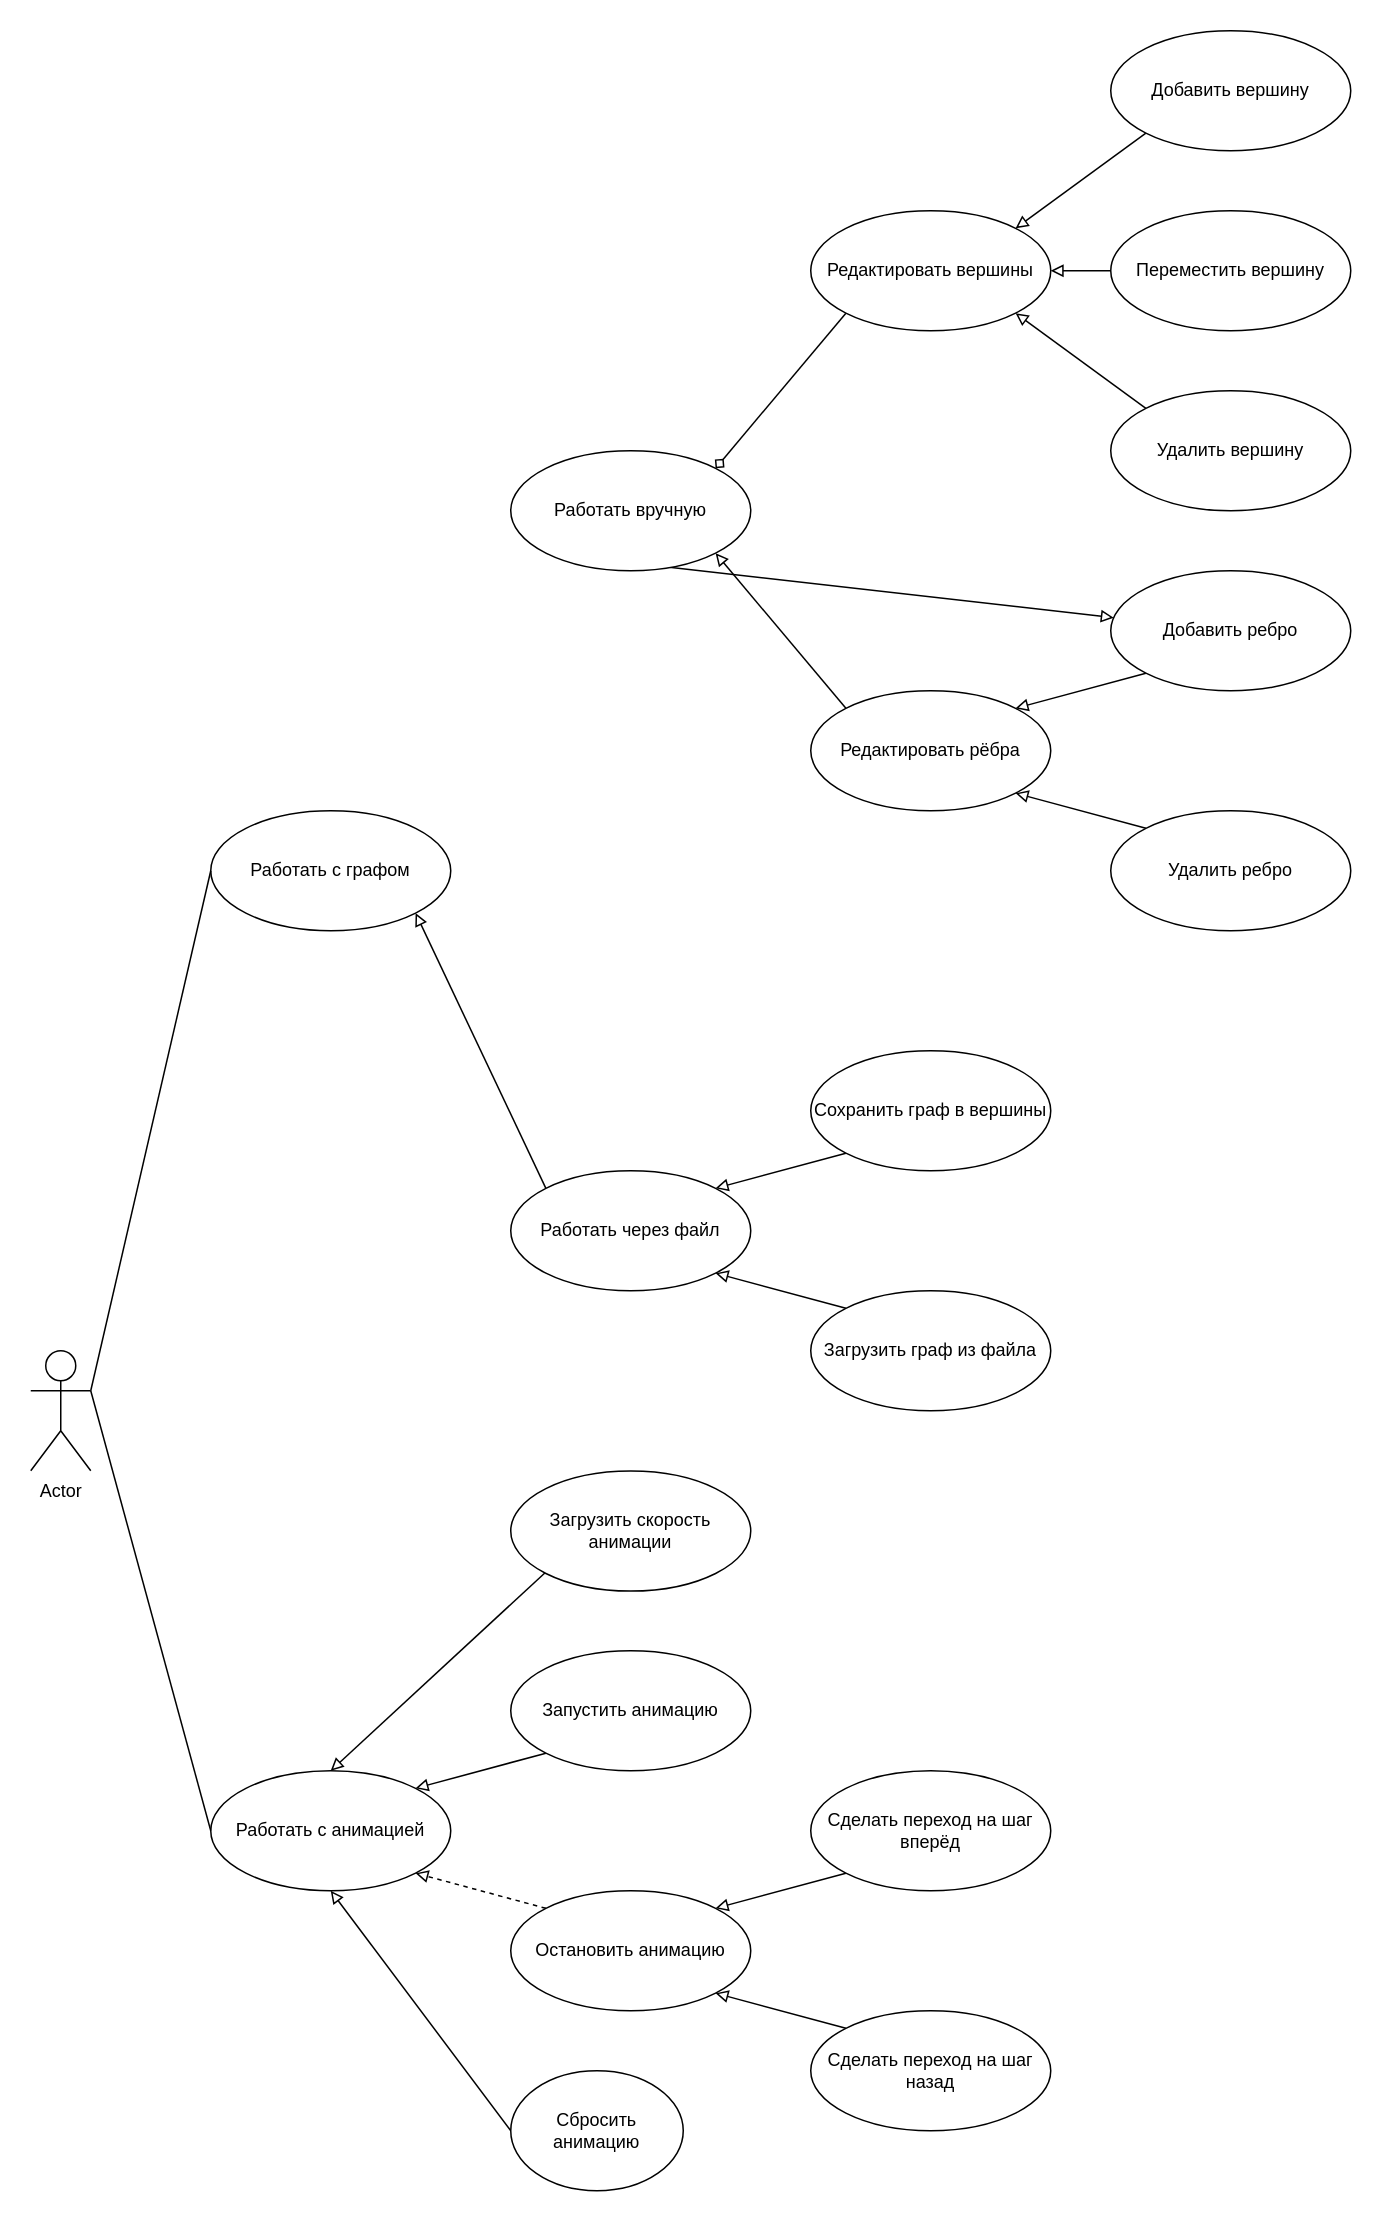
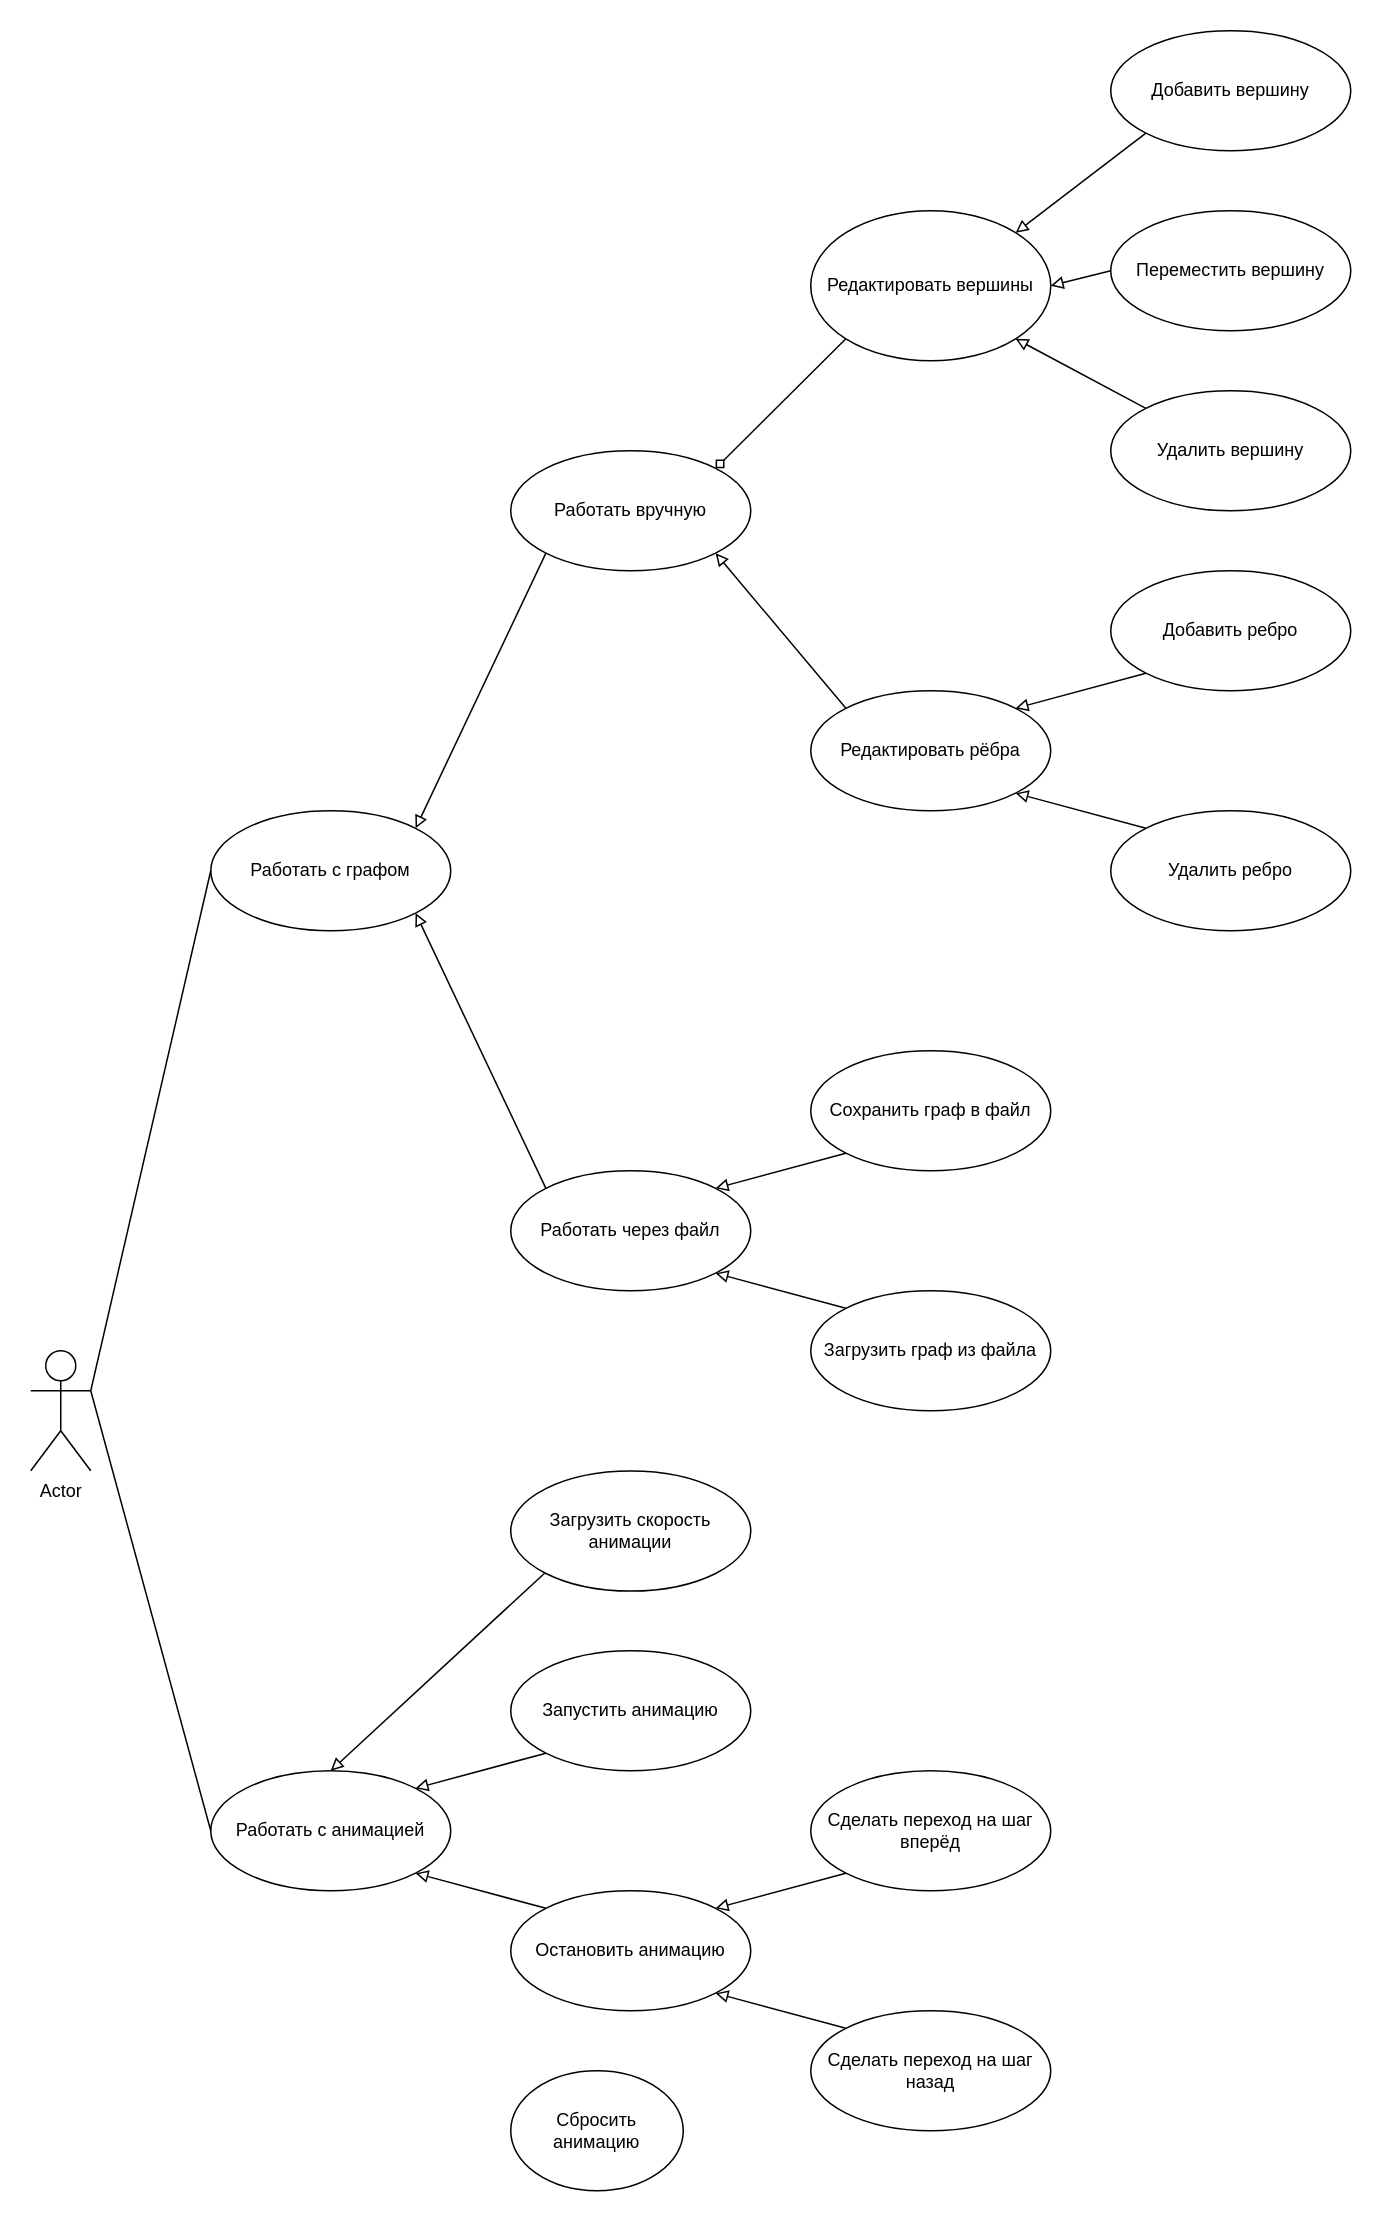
- <mxCell id="35" value="Редактировать вершины" style="ellipse;whiteSpace=wrap;html=1;" vertex="1" parent="1"><mxGeometry x="540" y="140" width="160" height="80" as="geometry" /></mxCell>
+ <mxCell id="35" value="Редактировать вершины" style="ellipse;whiteSpace=wrap;html=1;" vertex="1" parent="1"><mxGeometry x="540" y="140" width="160" height="100" as="geometry" /></mxCell>
- <mxCell id="38" style="edgeStyle=none;rounded=0;orthogonalLoop=1;jettySize=auto;html=1;exitX=0;exitY=1;exitDx=0;exitDy=0;endArrow=block;endFill=0;strokeColor=#000000;" edge="1" parent="1" source="39" target="12"><mxGeometry relative="1" as="geometry" /></mxCell>
+ <mxCell id="38" style="edgeStyle=none;rounded=0;orthogonalLoop=1;jettySize=auto;html=1;exitX=0;exitY=1;exitDx=0;exitDy=0;entryX=1;entryY=0;entryDx=0;entryDy=0;endArrow=block;endFill=0;strokeColor=#000000;" edge="1" parent="1" source="39" target="3"><mxGeometry relative="1" as="geometry" /></mxCell>
- <mxCell id="14" value="Сохранить граф в вершины" style="ellipse;whiteSpace=wrap;html=1;" vertex="1" parent="1"><mxGeometry x="540" y="700" width="160" height="80" as="geometry" /></mxCell>
+ <mxCell id="14" value="Сохранить граф в файл" style="ellipse;whiteSpace=wrap;html=1;" vertex="1" parent="1"><mxGeometry x="540" y="700" width="160" height="80" as="geometry" /></mxCell>
- <mxCell id="25" style="edgeStyle=none;rounded=0;orthogonalLoop=1;jettySize=auto;html=1;exitX=0;exitY=0;exitDx=0;exitDy=0;entryX=1;entryY=1;entryDx=0;entryDy=0;endArrow=block;endFill=0;strokeColor=#000000;dashed=1;" edge="1" parent="1" source="26" target="5"><mxGeometry relative="1" as="geometry" /></mxCell>
+ <mxCell id="25" style="edgeStyle=none;rounded=0;orthogonalLoop=1;jettySize=auto;html=1;exitX=0;exitY=0;exitDx=0;exitDy=0;entryX=1;entryY=1;entryDx=0;entryDy=0;endArrow=block;endFill=0;strokeColor=#000000;" edge="1" parent="1" source="26" target="5"><mxGeometry relative="1" as="geometry" /></mxCell>
- <mxCell id="30" style="edgeStyle=none;rounded=0;orthogonalLoop=1;jettySize=auto;html=1;exitX=0;exitY=0.5;exitDx=0;exitDy=0;entryX=0.5;entryY=1;entryDx=0;entryDy=0;endArrow=block;endFill=0;strokeColor=#000000;" edge="1" parent="1" source="31" target="5"><mxGeometry relative="1" as="geometry" /></mxCell>
